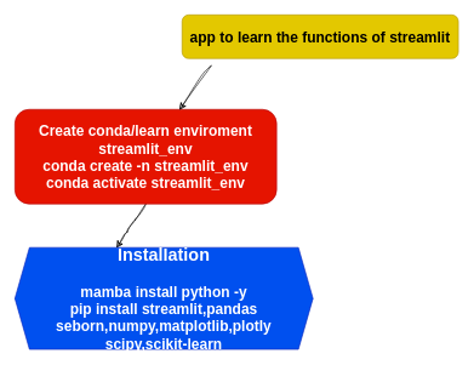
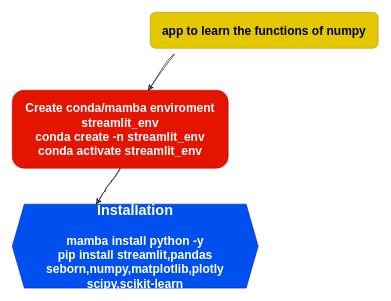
- <mxCell id="2" value="app to learn the functions of streamlit" style="rounded=1;whiteSpace=wrap;html=1;hachureGap=4;fontFamily=Helvetica;fontSize=20;fillColor=#e3c800;fontColor=#000000;strokeColor=#B09500;fontStyle=1;" vertex="1" parent="1"><mxGeometry x="250" y="20" width="380" height="60" as="geometry" /></mxCell>
+ <mxCell id="2" value="app to learn the functions of numpy" style="rounded=1;whiteSpace=wrap;html=1;hachureGap=4;fontFamily=Helvetica;fontSize=20;fillColor=#e3c800;fontColor=#000000;strokeColor=#B09500;fontStyle=1;" vertex="1" parent="1"><mxGeometry x="250" y="20" width="380" height="60" as="geometry" /></mxCell>
- <mxCell id="4" value="&lt;b&gt;Create conda/learn enviroment streamlit_env&lt;br&gt;conda create -n streamlit_env&lt;br&gt;conda activate streamlit_env&lt;/b&gt;" style="rounded=1;whiteSpace=wrap;html=1;sketch=0;hachureGap=4;jiggle=2;curveFitting=1;fontFamily=Helvetica;fontSize=20;fillColor=#e51400;fontColor=#ffffff;strokeColor=#B20000;" vertex="1" parent="1"><mxGeometry x="20" y="150" width="360" height="130" as="geometry" /></mxCell>
+ <mxCell id="4" value="&lt;b&gt;Create conda/mamba enviroment streamlit_env&lt;br&gt;conda create -n streamlit_env&lt;br&gt;conda activate streamlit_env&lt;/b&gt;" style="rounded=1;whiteSpace=wrap;html=1;sketch=0;hachureGap=4;jiggle=2;curveFitting=1;fontFamily=Helvetica;fontSize=20;fillColor=#e51400;fontColor=#ffffff;strokeColor=#B20000;" vertex="1" parent="1"><mxGeometry x="20" y="150" width="360" height="130" as="geometry" /></mxCell>
